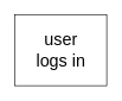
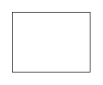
- <mxCell id="3" value="user logs in" style="text;html=1;strokeColor=none;fillColor=none;align=center;verticalAlign=middle;whiteSpace=wrap;rounded=0;fontSize=24;" vertex="1" parent="1"><mxGeometry x="37.5" y="55" width="95" height="30" as="geometry" /></mxCell>
